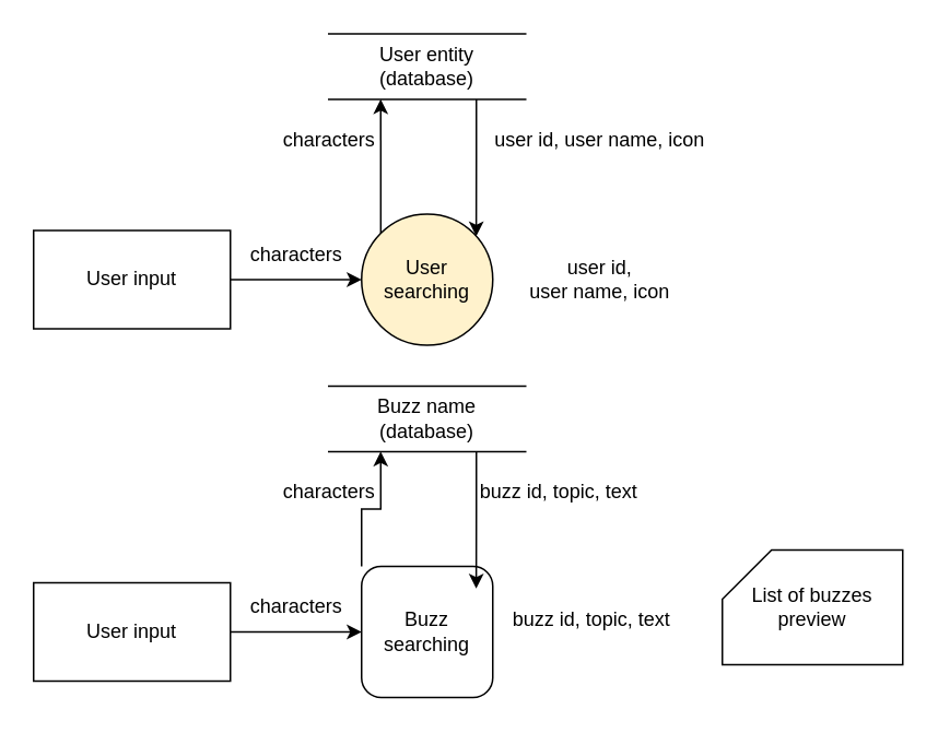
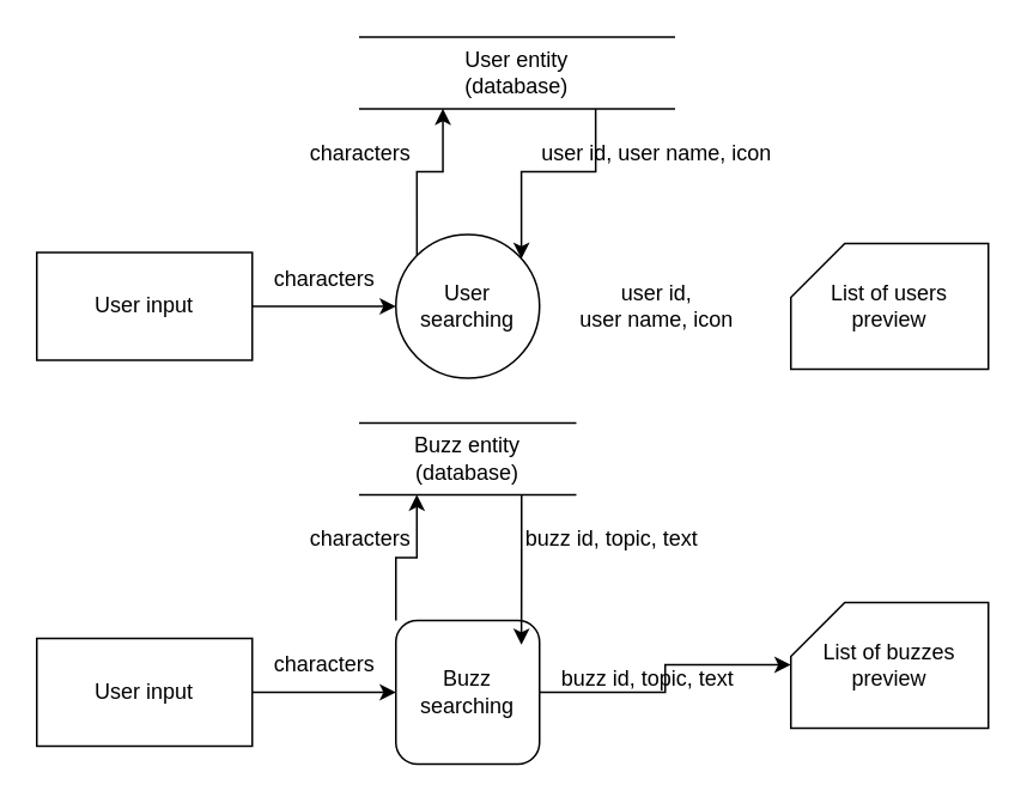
- <mxCell id="7" value="User entity&lt;br&gt;(database)" style="shape=partialRectangle;whiteSpace=wrap;html=1;left=0;right=0;fillColor=none;" vertex="1" parent="1"><mxGeometry x="200" y="20" width="120" height="40" as="geometry" /></mxCell>
+ <mxCell id="7" value="User entity&lt;br&gt;(database)" style="shape=partialRectangle;whiteSpace=wrap;html=1;left=0;right=0;fillColor=none;" vertex="1" parent="1"><mxGeometry x="200" y="20" width="175" height="40" as="geometry" /></mxCell>
- <mxCell id="5" value="User searching" style="ellipse;whiteSpace=wrap;html=1;aspect=fixed;fillColor=#fff2cc;" vertex="1" parent="1"><mxGeometry x="220" y="130" width="80" height="80" as="geometry" /></mxCell>
+ <mxCell id="5" value="User searching" style="ellipse;whiteSpace=wrap;html=1;aspect=fixed;" vertex="1" parent="1"><mxGeometry x="220" y="130" width="80" height="80" as="geometry" /></mxCell>
+ <mxCell id="9" value="List of users preview" style="shape=card;whiteSpace=wrap;html=1;" vertex="1" parent="1"><mxGeometry x="440" y="135" width="110" height="70" as="geometry" /></mxCell>
- <mxCell id="19" value="Buzz name&lt;br&gt;(database)" style="shape=partialRectangle;whiteSpace=wrap;html=1;left=0;right=0;fillColor=none;" vertex="1" parent="1"><mxGeometry x="200" y="235" width="120" height="40" as="geometry" /></mxCell>
+ <mxCell id="19" value="Buzz entity&lt;br&gt;(database)" style="shape=partialRectangle;whiteSpace=wrap;html=1;left=0;right=0;fillColor=none;" vertex="1" parent="1"><mxGeometry x="200" y="235" width="120" height="40" as="geometry" /></mxCell>
+ <mxCell id="15" style="edgeStyle=orthogonalEdgeStyle;rounded=0;orthogonalLoop=1;jettySize=auto;html=1;exitX=1;exitY=0.5;exitDx=0;exitDy=0;entryX=-0.001;entryY=0.495;entryDx=0;entryDy=0;entryPerimeter=0;" edge="1" parent="1" source="17" target="20"><mxGeometry relative="1" as="geometry"><mxPoint x="400" y="385" as="targetPoint" /></mxGeometry></mxCell>
